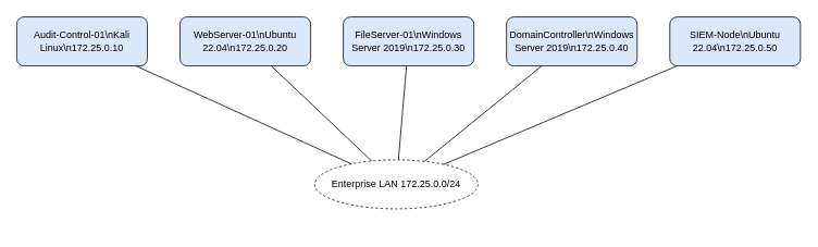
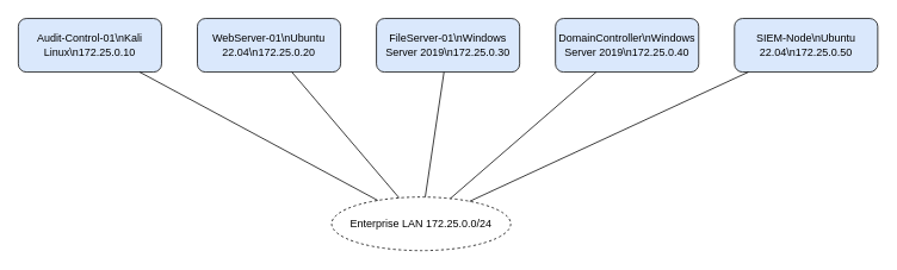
- <mxCell id="2" value="Enterprise LAN 172.25.0.0/24" style="ellipse;whiteSpace=wrap;html=1;dashed=1;" vertex="1" parent="1"><mxGeometry x="385" y="195" width="200" height="60" as="geometry" /></mxCell>
+ <mxCell id="2" value="Enterprise LAN 172.25.0.0/24" style="ellipse;whiteSpace=wrap;html=1;dashed=1;" vertex="1" parent="1"><mxGeometry x="370" y="220" width="200" height="60" as="geometry" /></mxCell>
